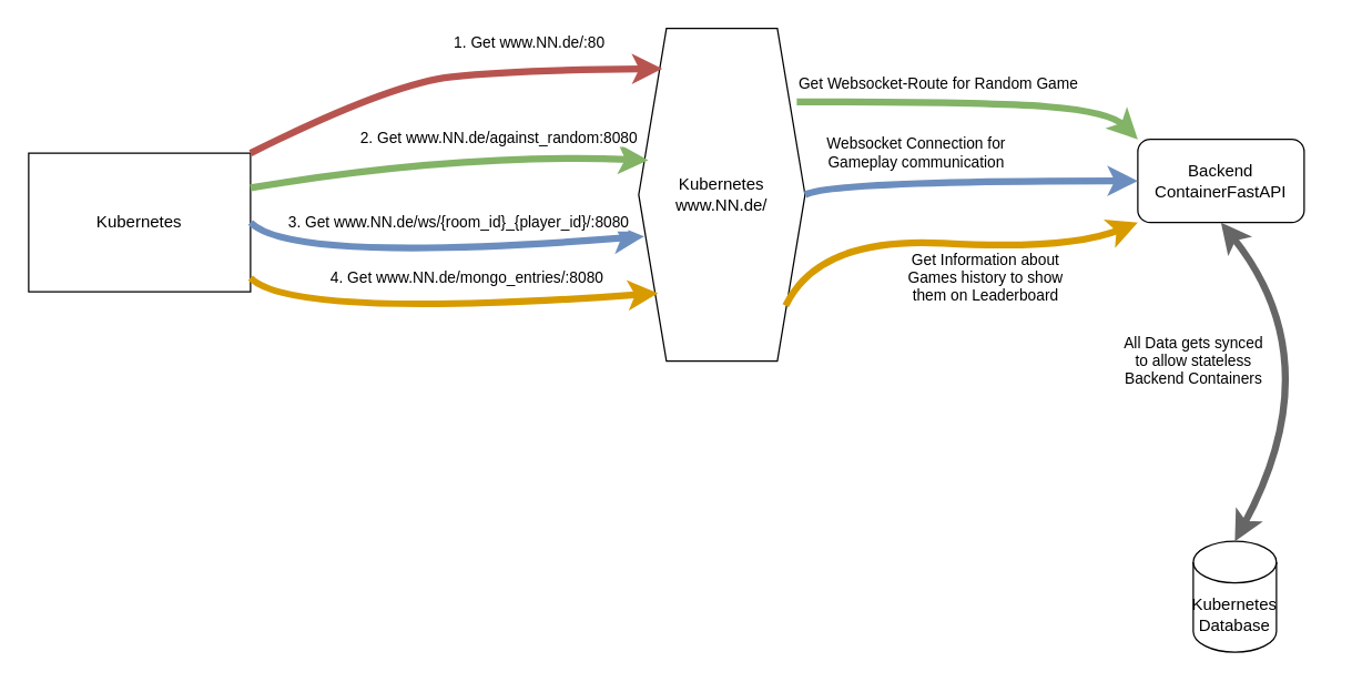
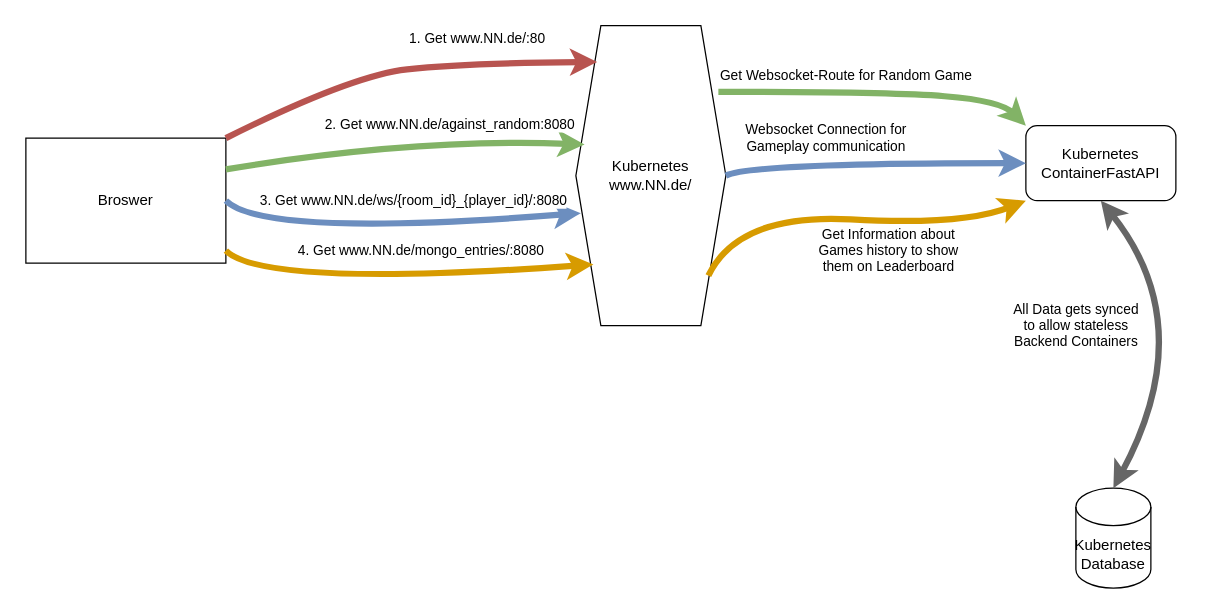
- <mxCell id="6" value="Backend ContainerFastAPI" style="rounded=1;whiteSpace=wrap;html=1;" vertex="1" parent="1"><mxGeometry x="820" y="100" width="120" height="60" as="geometry" /></mxCell>
+ <mxCell id="6" value="Kubernetes ContainerFastAPI" style="rounded=1;whiteSpace=wrap;html=1;" vertex="1" parent="1"><mxGeometry x="820" y="100" width="120" height="60" as="geometry" /></mxCell>
- <mxCell id="2" value="&lt;div&gt;Kubernetes&lt;/div&gt;" style="rounded=0;whiteSpace=wrap;html=1;" vertex="1" parent="1"><mxGeometry x="20" y="110" width="160" height="100" as="geometry" /></mxCell>
+ <mxCell id="2" value="&lt;div&gt;Broswer&lt;/div&gt;" style="rounded=0;whiteSpace=wrap;html=1;" vertex="1" parent="1"><mxGeometry x="20" y="110" width="160" height="100" as="geometry" /></mxCell>
